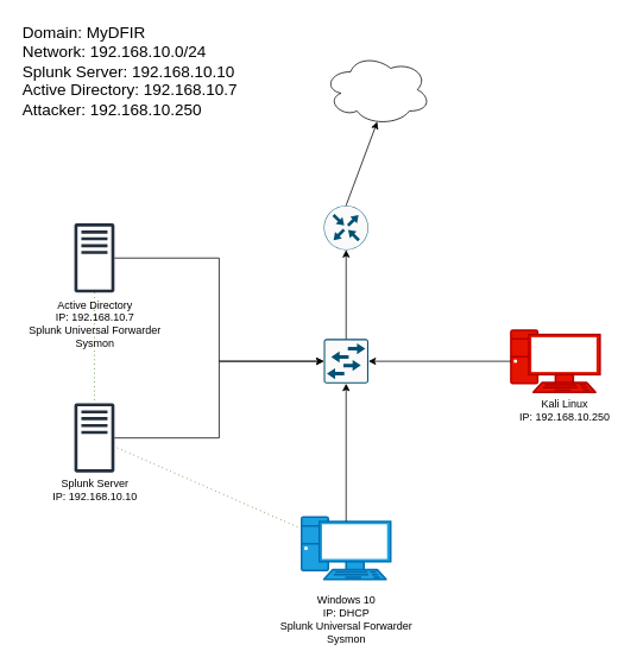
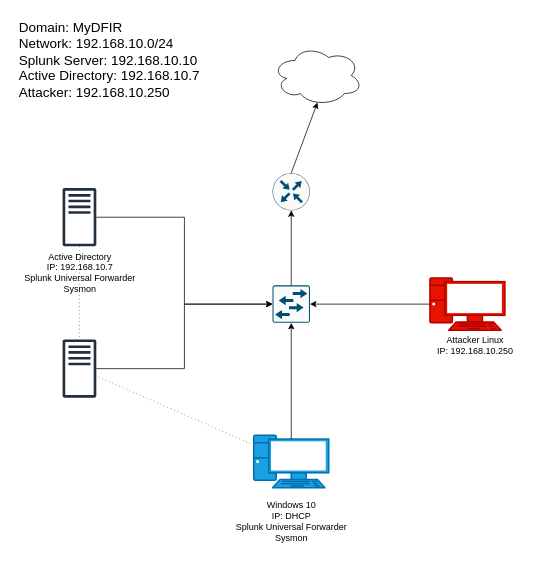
- <mxCell id="20" value="Kali Linux&lt;div&gt;IP: 192.168.10.250&lt;/div&gt;" style="text;html=1;align=center;verticalAlign=middle;resizable=0;points=[];autosize=1;strokeColor=none;fillColor=none;" vertex="1" parent="1"><mxGeometry x="573" y="440" width="120" height="40" as="geometry" /></mxCell>
+ <mxCell id="20" value="Attacker Linux&lt;div&gt;IP: 192.168.10.250&lt;/div&gt;" style="text;html=1;align=center;verticalAlign=middle;resizable=0;points=[];autosize=1;strokeColor=none;fillColor=none;" vertex="1" parent="1"><mxGeometry x="573" y="440" width="120" height="40" as="geometry" /></mxCell>
- <mxCell id="18" value="Splunk Server&lt;div&gt;IP: 192.168.10.10&lt;/div&gt;" style="text;html=1;align=center;verticalAlign=middle;resizable=0;points=[];autosize=1;strokeColor=none;fillColor=none;" vertex="1" parent="1"><mxGeometry x="45.5" y="530" width="120" height="40" as="geometry" /></mxCell>
